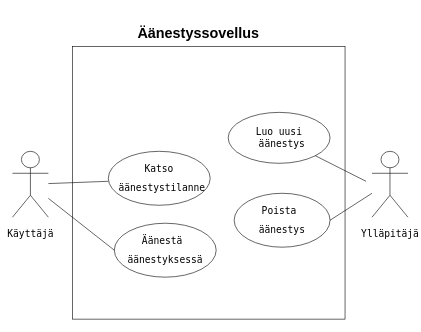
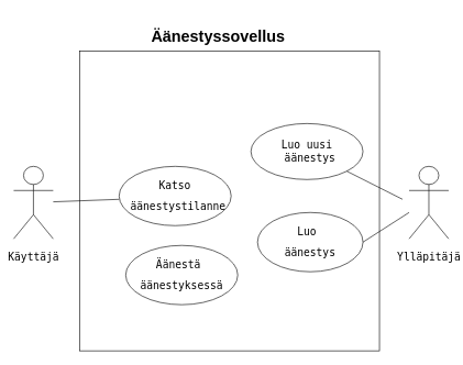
- <mxCell id="9" value="&lt;pre&gt;&lt;font style=&quot;font-size: 16px;&quot;&gt;Poista &lt;/font&gt;&lt;/pre&gt;&lt;pre&gt;&lt;font style=&quot;font-size: 16px;&quot;&gt;äänestys&lt;/font&gt;&lt;/pre&gt;" style="ellipse;whiteSpace=wrap;html=1;" vertex="1" parent="1"><mxGeometry x="390" y="322" width="160" height="90" as="geometry" /></mxCell>
+ <mxCell id="9" value="&lt;pre&gt;&lt;font style=&quot;font-size: 16px;&quot;&gt;Luo &lt;/font&gt;&lt;/pre&gt;&lt;pre&gt;&lt;font style=&quot;font-size: 16px;&quot;&gt;äänestys&lt;/font&gt;&lt;/pre&gt;" style="ellipse;whiteSpace=wrap;html=1;" vertex="1" parent="1"><mxGeometry x="390" y="322" width="160" height="90" as="geometry" /></mxCell>
- <mxCell id="11" value="" style="endArrow=none;html=1;rounded=0;entryX=0;entryY=0.5;entryDx=0;entryDy=0;" edge="1" parent="1" source="3" target="7"><mxGeometry width="50" height="50" relative="1" as="geometry"><mxPoint x="90" y="342" as="sourcePoint" /><mxPoint x="390" y="282" as="targetPoint" /></mxGeometry></mxCell>
